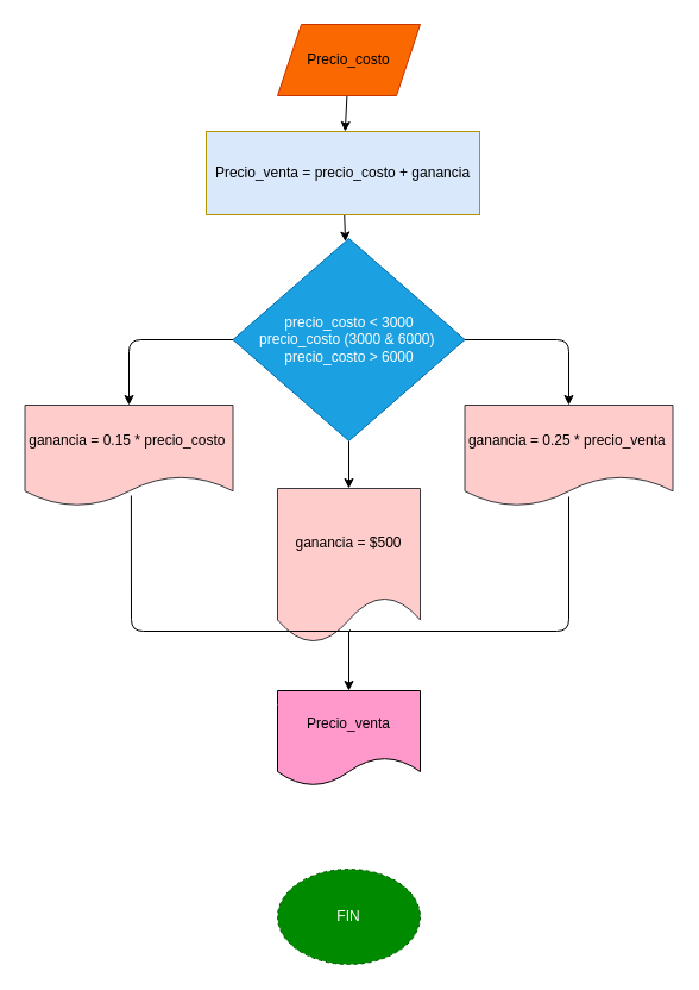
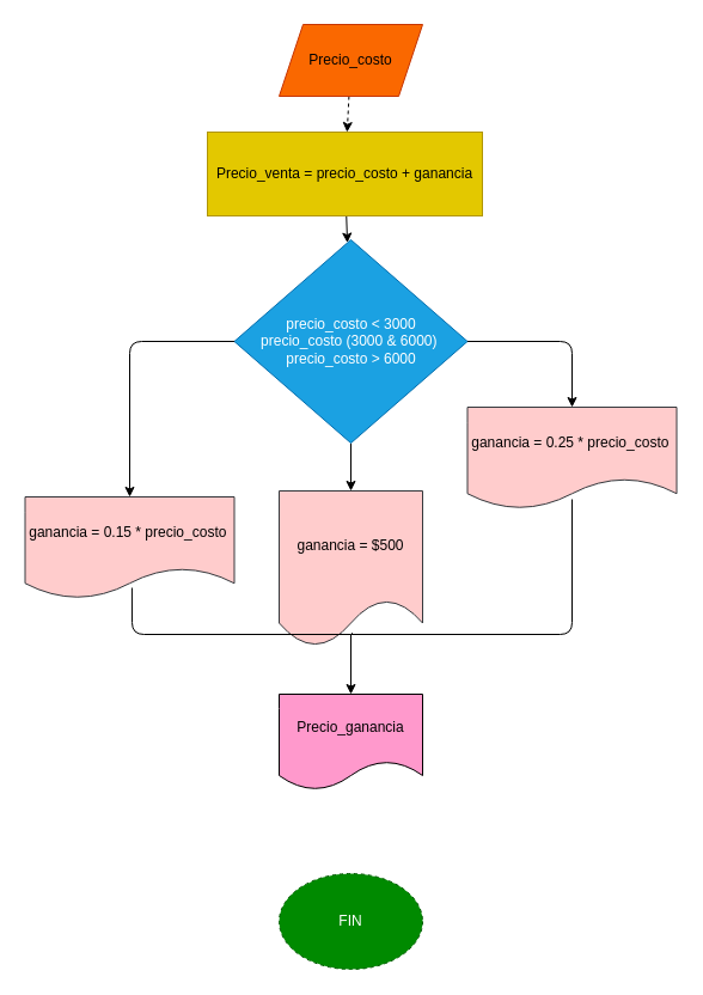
- <mxCell id="2" value="" style="edgeStyle=none;html=1;" edge="1" parent="1" source="3" target="5"><mxGeometry relative="1" as="geometry" /></mxCell>
+ <mxCell id="2" value="" style="edgeStyle=none;html=1;dashed=1;" edge="1" parent="1" source="3" target="5"><mxGeometry relative="1" as="geometry" /></mxCell>
- <mxCell id="5" value="Precio_venta = precio_costo + ganancia" style="whiteSpace=wrap;html=1;fillColor=#dae8fc;strokeColor=#B09500;fontColor=#000000;" vertex="1" parent="1"><mxGeometry x="173" y="110" width="230" height="70" as="geometry" /></mxCell>
+ <mxCell id="5" value="Precio_venta = precio_costo + ganancia" style="whiteSpace=wrap;html=1;fillColor=#e3c800;strokeColor=#B09500;fontColor=#000000;" vertex="1" parent="1"><mxGeometry x="173" y="110" width="230" height="70" as="geometry" /></mxCell>
- <mxCell id="10" value="&lt;font color=&quot;#000000&quot;&gt;ganancia = 0.25 * precio_venta&amp;nbsp;&lt;/font&gt;" style="shape=document;whiteSpace=wrap;html=1;boundedLbl=1;fillColor=#ffcccc;strokeColor=#36393d;" vertex="1" parent="1"><mxGeometry x="390.5" y="340" width="175" height="85" as="geometry" /></mxCell>
+ <mxCell id="10" value="&lt;font color=&quot;#000000&quot;&gt;ganancia = 0.25 * precio_costo&amp;nbsp;&lt;/font&gt;" style="shape=document;whiteSpace=wrap;html=1;boundedLbl=1;fillColor=#ffcccc;strokeColor=#36393d;" vertex="1" parent="1"><mxGeometry x="390.5" y="340" width="175" height="85" as="geometry" /></mxCell>
- <mxCell id="9" value="&lt;font color=&quot;#000000&quot;&gt;ganancia = 0.15 * precio_costo&amp;nbsp;&lt;/font&gt;" style="shape=document;whiteSpace=wrap;html=1;boundedLbl=1;fillColor=#ffcccc;strokeColor=#36393d;" vertex="1" parent="1"><mxGeometry x="20.5" y="340" width="175" height="85" as="geometry" /></mxCell>
+ <mxCell id="9" value="&lt;font color=&quot;#000000&quot;&gt;ganancia = 0.15 * precio_costo&amp;nbsp;&lt;/font&gt;" style="shape=document;whiteSpace=wrap;html=1;boundedLbl=1;fillColor=#ffcccc;strokeColor=#36393d;" vertex="1" parent="1"><mxGeometry x="20.5" y="415" width="175" height="85" as="geometry" /></mxCell>
- <mxCell id="13" value="Precio_venta" style="shape=document;whiteSpace=wrap;html=1;boundedLbl=1;fontColor=#000000;fillColor=#FF99CC;" vertex="1" parent="1"><mxGeometry x="233" y="580" width="120" height="80" as="geometry" /></mxCell>
+ <mxCell id="13" value="Precio_ganancia" style="shape=document;whiteSpace=wrap;html=1;boundedLbl=1;fontColor=#000000;fillColor=#FF99CC;" vertex="1" parent="1"><mxGeometry x="233" y="580" width="120" height="80" as="geometry" /></mxCell>
